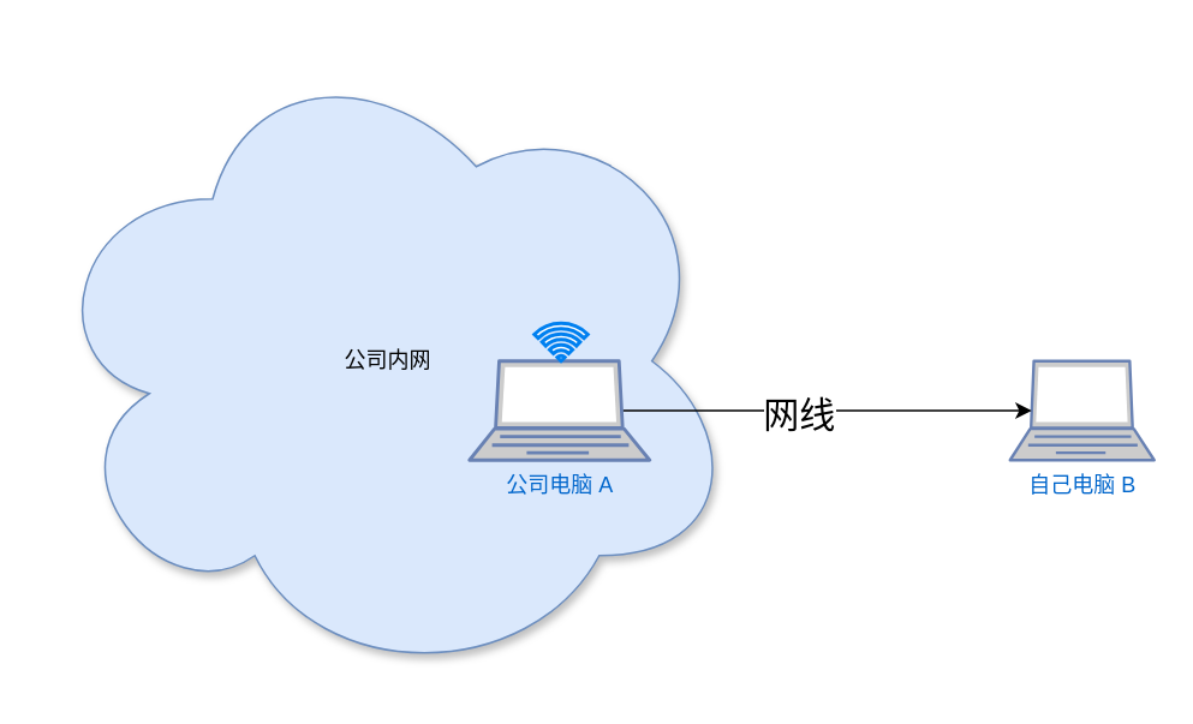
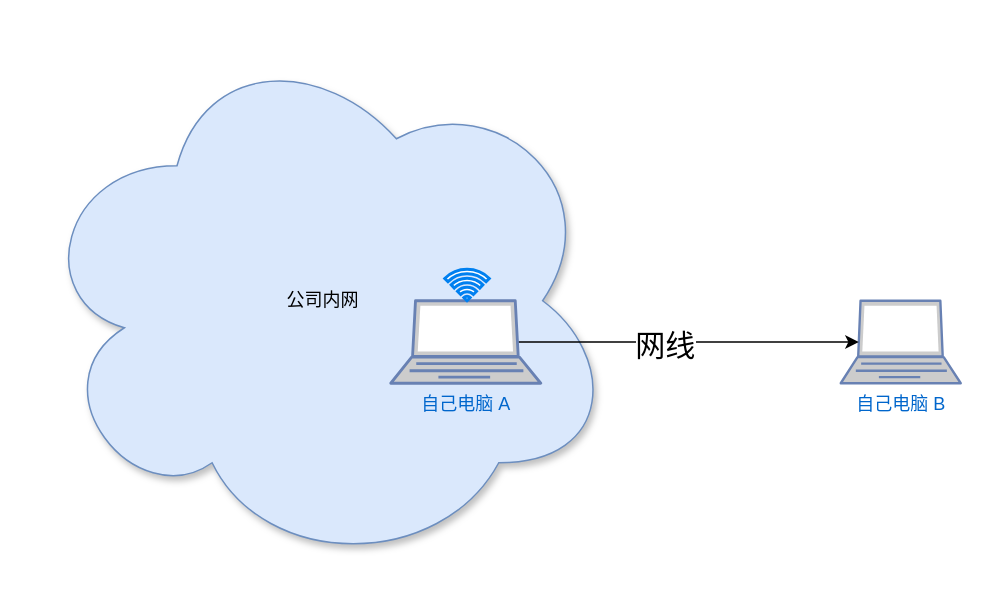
- <mxCell id="6" value="公司电脑 A" style="fontColor=#0066CC;verticalAlign=top;verticalLabelPosition=bottom;labelPosition=center;align=center;html=1;outlineConnect=0;fillColor=#CCCCCC;strokeColor=#6881B3;gradientColor=none;gradientDirection=north;strokeWidth=2;shape=mxgraph.networks.laptop;" vertex="1" parent="1"><mxGeometry x="260" y="200" width="100" height="55" as="geometry" /></mxCell>
+ <mxCell id="6" value="自己电脑 A" style="fontColor=#0066CC;verticalAlign=top;verticalLabelPosition=bottom;labelPosition=center;align=center;html=1;outlineConnect=0;fillColor=#CCCCCC;strokeColor=#6881B3;gradientColor=none;gradientDirection=north;strokeWidth=2;shape=mxgraph.networks.laptop;" vertex="1" parent="1"><mxGeometry x="260" y="200" width="100" height="55" as="geometry" /></mxCell>
